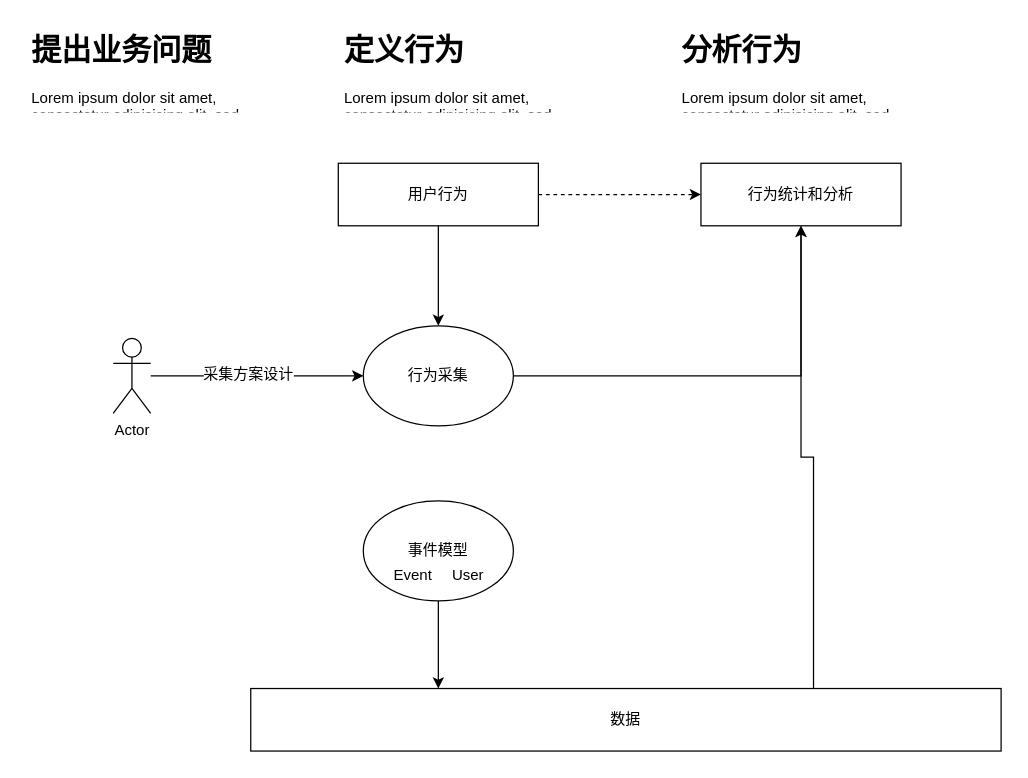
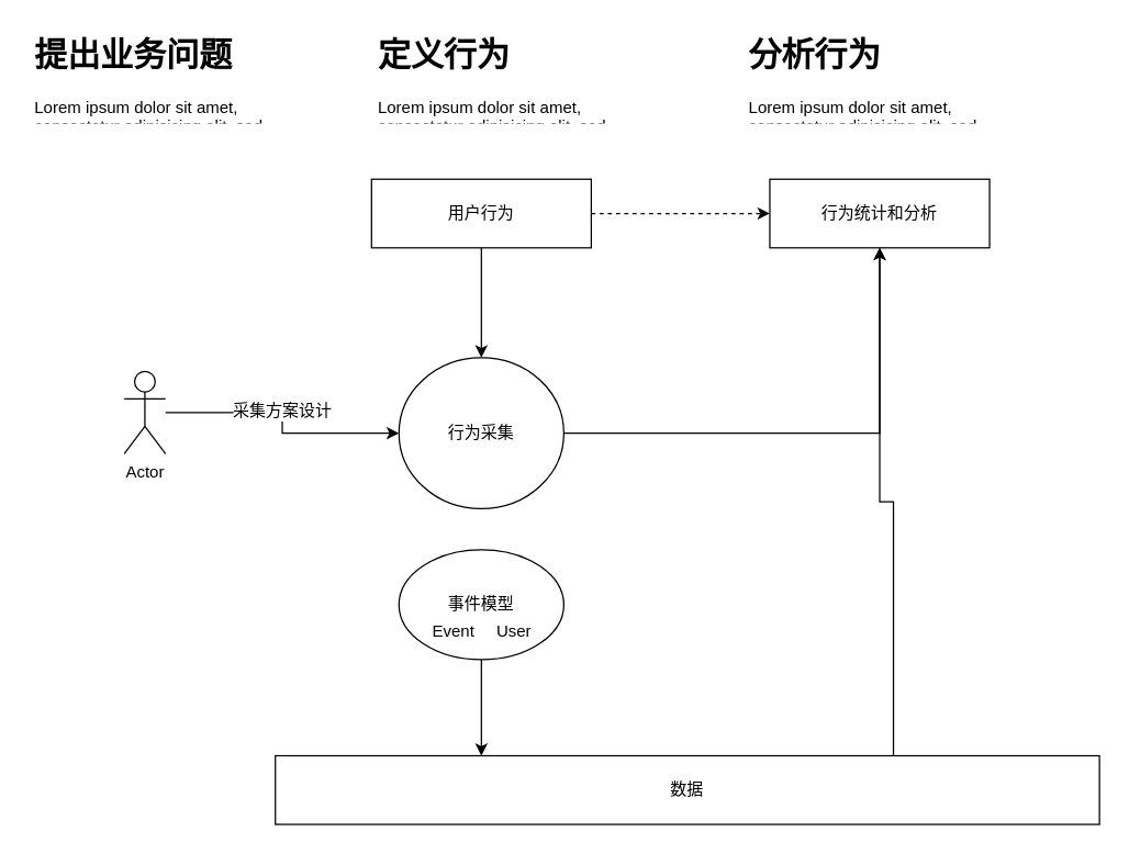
- <mxCell id="17" value="行为采集" style="ellipse;whiteSpace=wrap;html=1;" vertex="1" parent="1"><mxGeometry x="290" y="260" width="120" height="80" as="geometry" /></mxCell>
+ <mxCell id="17" value="行为采集" style="ellipse;whiteSpace=wrap;html=1;" vertex="1" parent="1"><mxGeometry x="290" y="260" width="120" height="110" as="geometry" /></mxCell>
